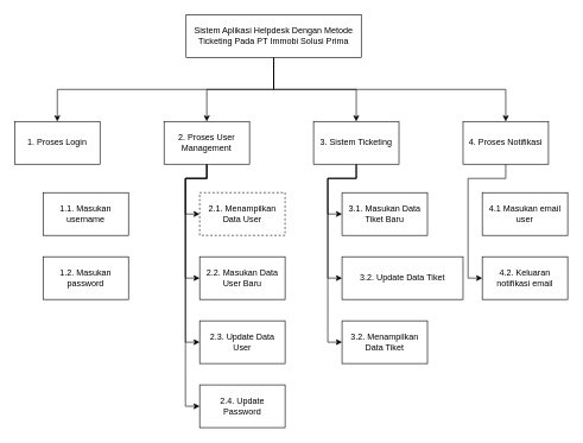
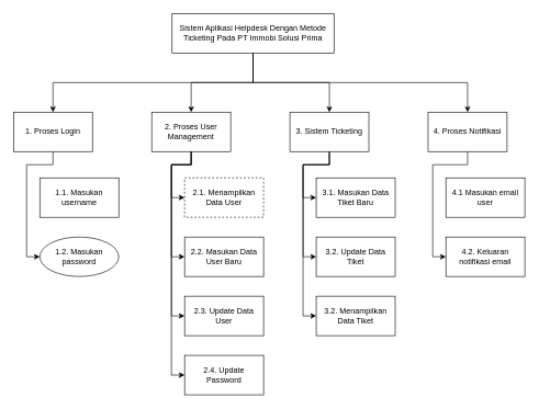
+ <mxCell id="7" style="edgeStyle=orthogonalEdgeStyle;rounded=0;orthogonalLoop=1;jettySize=auto;html=1;exitX=0.5;exitY=1;exitDx=0;exitDy=0;entryX=0;entryY=0.5;entryDx=0;entryDy=0;" edge="1" parent="1" source="8" target="21"><mxGeometry relative="1" as="geometry"><Array as="points"><mxPoint x="80" y="250" /><mxPoint x="40" y="250" /><mxPoint x="40" y="390" /></Array></mxGeometry></mxCell>
- <mxCell id="21" value="1.2. Masukan password" style="whiteSpace=wrap;html=1;rounded=0;" vertex="1" parent="1"><mxGeometry x="60" y="360" width="120" height="60" as="geometry" /></mxCell>
+ <mxCell id="21" value="1.2. Masukan password" style="ellipse;whiteSpace=wrap;html=1;" vertex="1" parent="1"><mxGeometry x="60" y="360" width="120" height="60" as="geometry" /></mxCell>
- <mxCell id="27" value="3.2. Update Data Tiket" style="whiteSpace=wrap;html=1;rounded=0;" vertex="1" parent="1"><mxGeometry x="480" y="360" width="170" height="60" as="geometry" /></mxCell>
+ <mxCell id="27" value="3.2. Update Data Tiket" style="whiteSpace=wrap;html=1;rounded=0;" vertex="1" parent="1"><mxGeometry x="480" y="360" width="120" height="60" as="geometry" /></mxCell>
